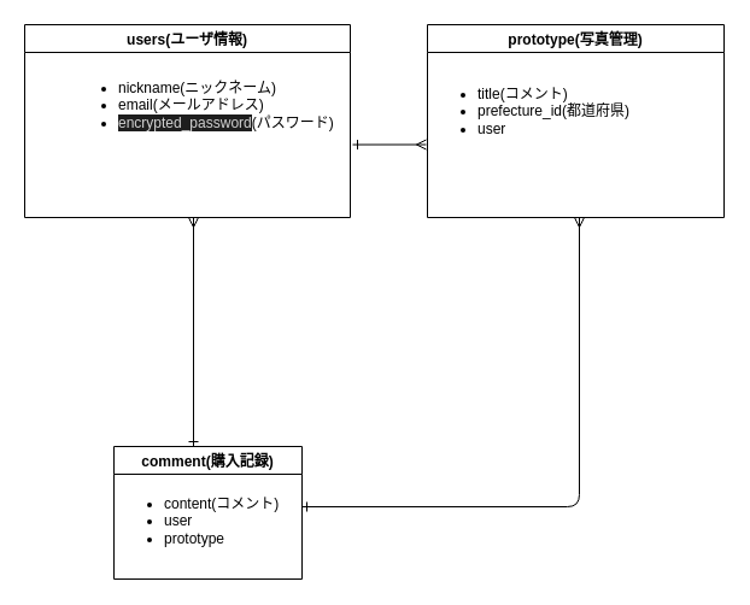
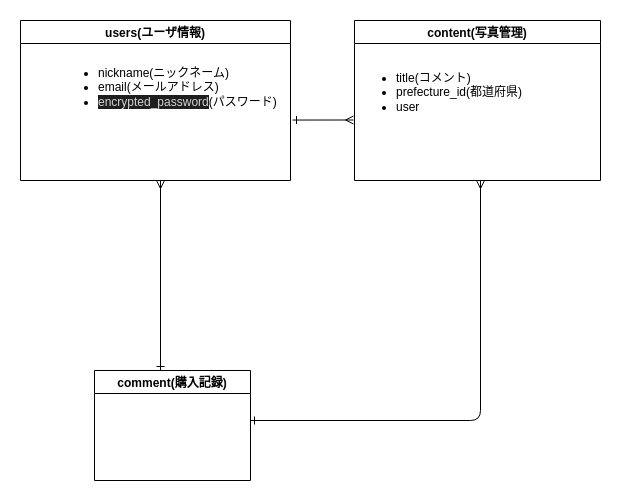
- <mxCell id="4" value="prototype(写真管理)" style="swimlane;fillColor=none;" vertex="1" parent="1"><mxGeometry x="354" y="20" width="246" height="160" as="geometry" /></mxCell>
+ <mxCell id="4" value="content(写真管理)" style="swimlane;fillColor=none;" vertex="1" parent="1"><mxGeometry x="354" y="20" width="246" height="160" as="geometry" /></mxCell>
- <mxCell id="7" value="&lt;ul&gt;&lt;li&gt;content(コメント)&lt;/li&gt;&lt;li&gt;user&lt;/li&gt;&lt;li&gt;prototype&lt;/li&gt;&lt;/ul&gt;" style="text;strokeColor=none;fillColor=none;html=1;whiteSpace=wrap;verticalAlign=middle;overflow=hidden;" vertex="1" parent="6"><mxGeometry y="23.5" width="140" height="77" as="geometry" /></mxCell>
